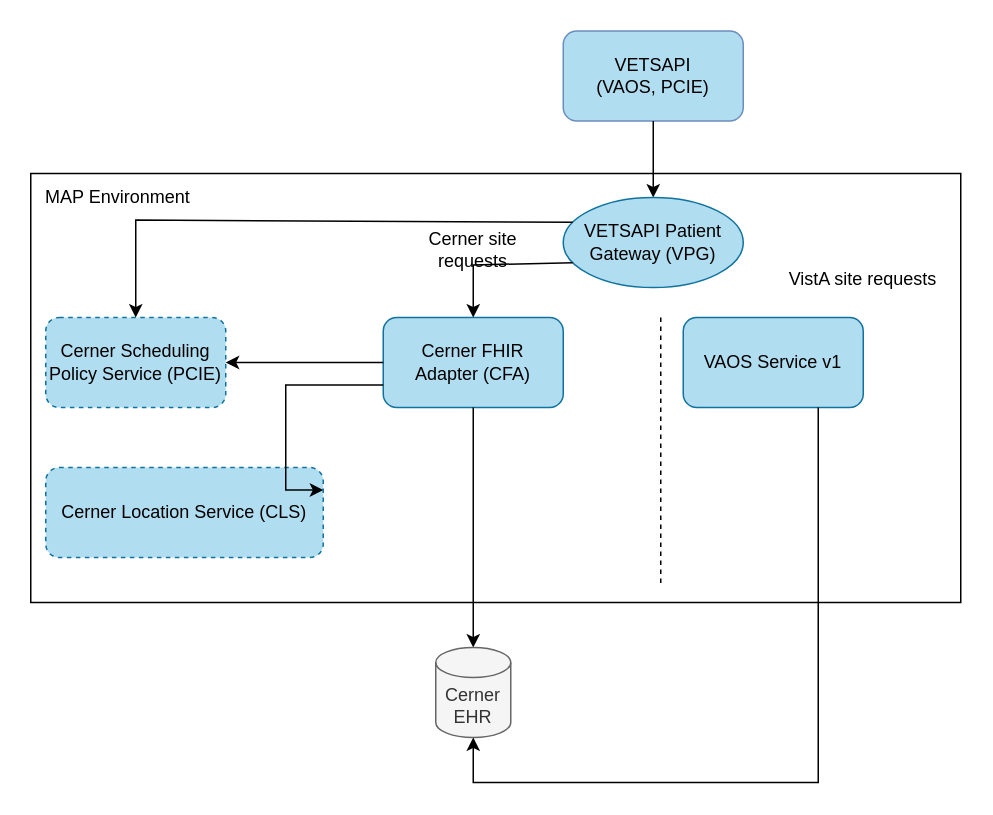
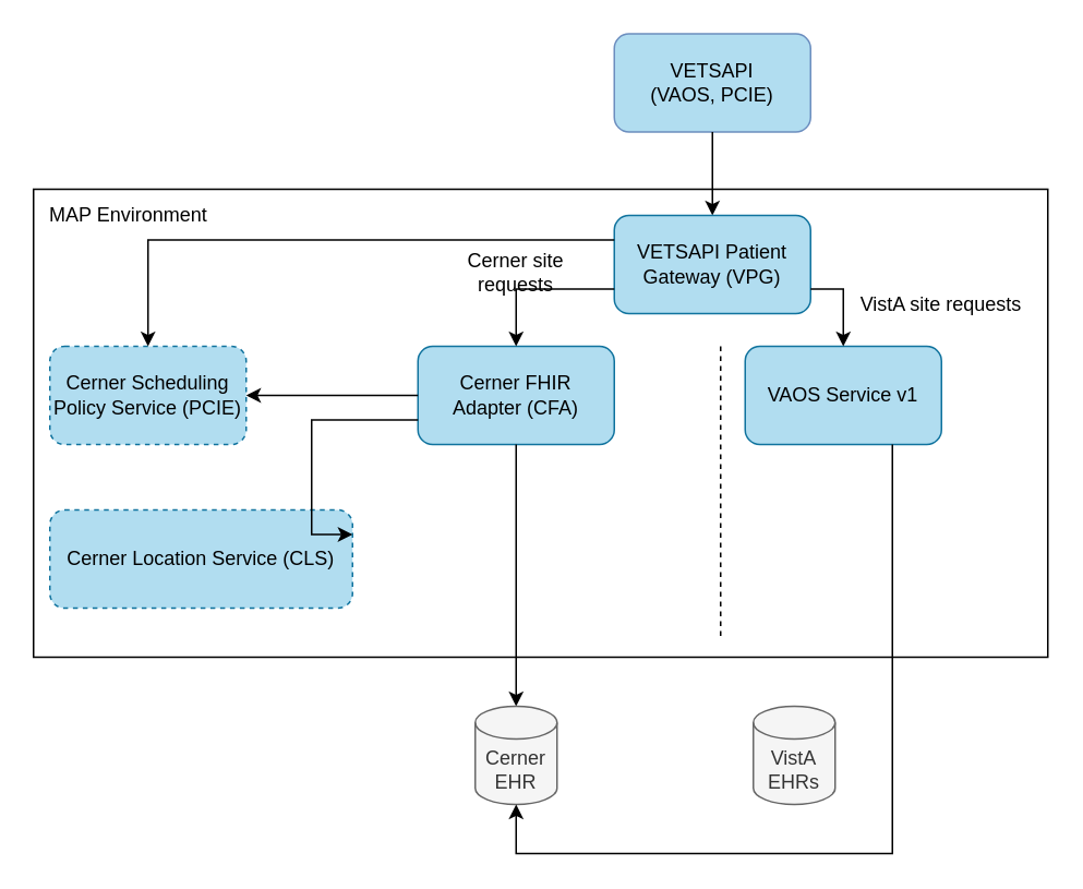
- <mxCell id="13" value="VETSAPI Patient Gateway (VPG)" style="ellipse;whiteSpace=wrap;html=1;fillColor=#b1ddf0;strokeColor=#10739e;" vertex="1" parent="1"><mxGeometry x="375" y="131" width="120" height="60" as="geometry" /></mxCell>
+ <mxCell id="13" value="VETSAPI Patient Gateway (VPG)" style="rounded=1;whiteSpace=wrap;html=1;fillColor=#b1ddf0;strokeColor=#10739e;" vertex="1" parent="1"><mxGeometry x="375" y="131" width="120" height="60" as="geometry" /></mxCell>
+ <mxCell id="16" value="" style="endArrow=classic;html=1;rounded=0;exitX=1;exitY=0.75;exitDx=0;exitDy=0;entryX=0.5;entryY=0;entryDx=0;entryDy=0;" edge="1" parent="1" source="13" target="15"><mxGeometry width="50" height="50" relative="1" as="geometry"><mxPoint x="445" y="211" as="sourcePoint" /><mxPoint x="600" y="241" as="targetPoint" /><Array as="points"><mxPoint x="515" y="176" /></Array></mxGeometry></mxCell>
+ <mxCell id="10" value="VistA EHRs" style="shape=cylinder3;whiteSpace=wrap;html=1;boundedLbl=1;backgroundOutline=1;size=10;fillColor=#f5f5f5;fontColor=#333333;strokeColor=#666666;" vertex="1" parent="1"><mxGeometry x="460" y="431" width="50" height="60" as="geometry" /></mxCell>
